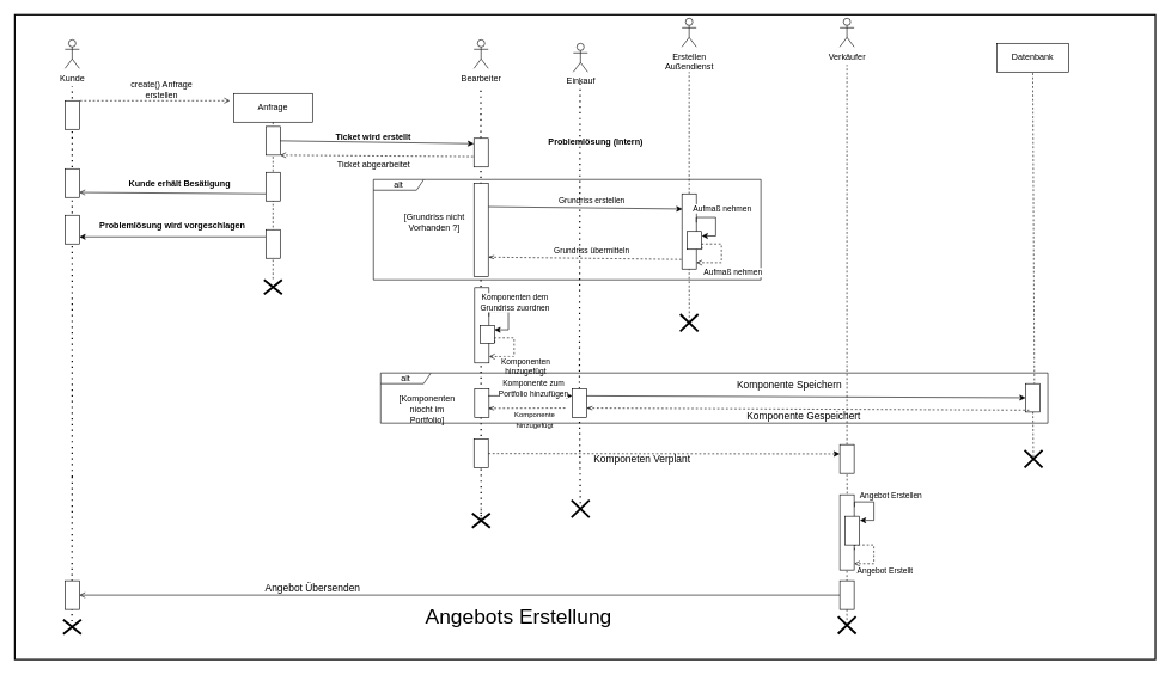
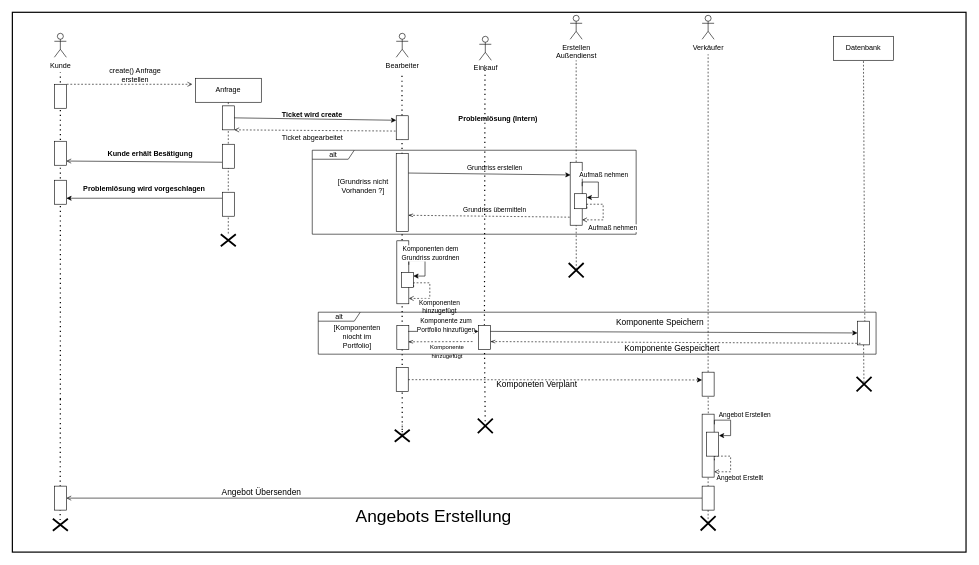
- <mxCell id="7" value="Ticket wird erstellt " style="text;align=center;fontStyle=1;verticalAlign=middle;spacingLeft=3;spacingRight=3;strokeColor=none;rotatable=0;points=[[0,0.5],[1,0.5]];portConstraint=eastwest;" parent="1" vertex="1"><mxGeometry x="480" y="176.5" width="80" height="26" as="geometry" /></mxCell>
+ <mxCell id="7" value="Ticket wird create " style="text;align=center;fontStyle=1;verticalAlign=middle;spacingLeft=3;spacingRight=3;strokeColor=none;rotatable=0;points=[[0,0.5],[1,0.5]];portConstraint=eastwest;" parent="1" vertex="1"><mxGeometry x="480" y="176.5" width="80" height="26" as="geometry" /></mxCell>
- <mxCell id="62" value="[Komponenten niocht im Portfolio]" style="text;html=1;strokeColor=none;fillColor=none;align=center;verticalAlign=middle;whiteSpace=wrap;rounded=0;" parent="1" vertex="1"><mxGeometry x="550" y="560" width="90" height="22" as="geometry" /></mxCell>
+ <mxCell id="62" value="[Komponenten niocht im Portfolio]" style="text;html=1;strokeColor=none;fillColor=none;align=center;verticalAlign=middle;whiteSpace=wrap;rounded=0;" parent="1" vertex="1"><mxGeometry x="550" y="550" width="90" height="22" as="geometry" /></mxCell>
